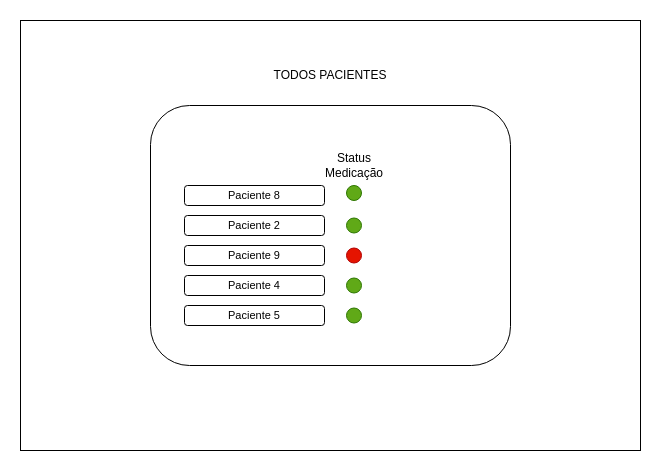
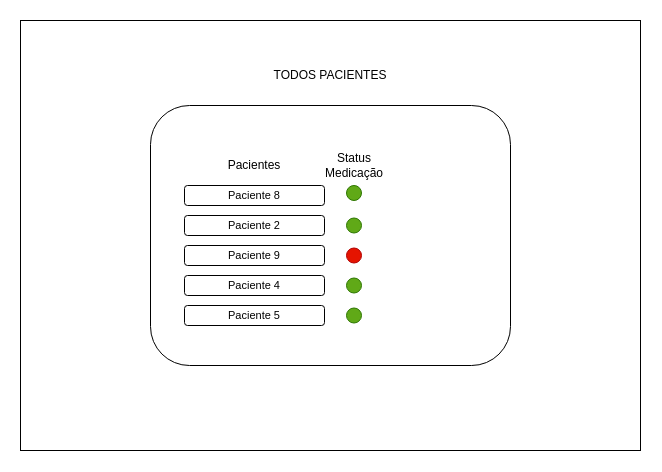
+ <mxCell id="15" value="Pacientes" style="text;html=1;strokeColor=none;fillColor=none;align=center;verticalAlign=middle;whiteSpace=wrap;rounded=0;" vertex="1" parent="1"><mxGeometry x="224" y="150" width="60" height="30" as="geometry" /></mxCell>
